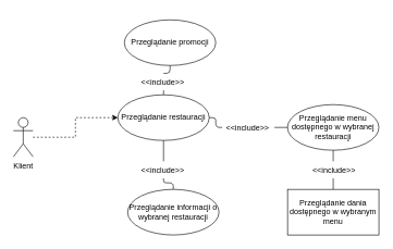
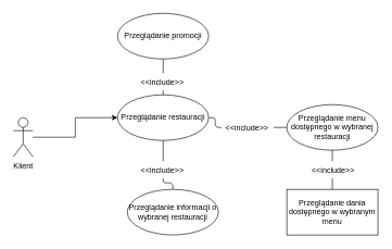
- <mxCell id="8" value="Przeglądanie promocji" style="ellipse;whiteSpace=wrap;html=1;" vertex="1" parent="1"><mxGeometry x="190" y="30" width="140" height="70" as="geometry" /></mxCell>
+ <mxCell id="8" value="Przeglądanie promocji" style="ellipse;whiteSpace=wrap;html=1;" vertex="1" parent="1"><mxGeometry x="180" y="20" width="140" height="70" as="geometry" /></mxCell>
- <mxCell id="2" style="edgeStyle=orthogonalEdgeStyle;rounded=0;orthogonalLoop=1;jettySize=auto;html=1;entryX=0;entryY=0.5;entryDx=0;entryDy=0;dashed=1;" edge="1" parent="1" source="3" target="4"><mxGeometry relative="1" as="geometry" /></mxCell>
+ <mxCell id="2" style="edgeStyle=orthogonalEdgeStyle;rounded=0;orthogonalLoop=1;jettySize=auto;html=1;entryX=0;entryY=0.5;entryDx=0;entryDy=0;" edge="1" parent="1" source="3" target="4"><mxGeometry relative="1" as="geometry" /></mxCell>
